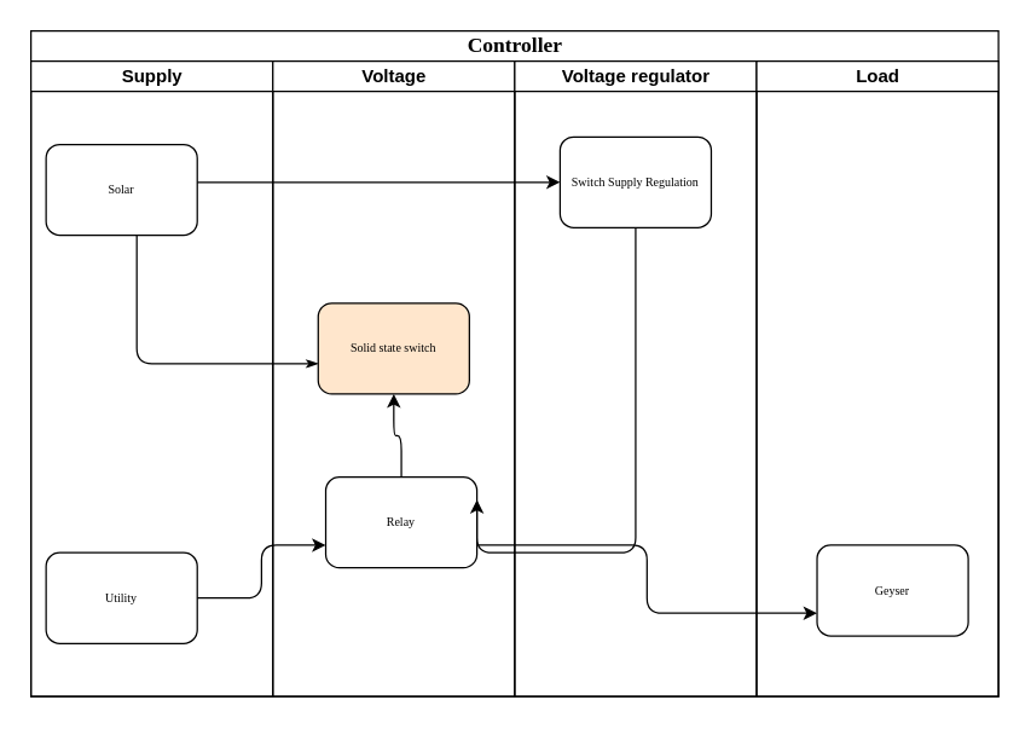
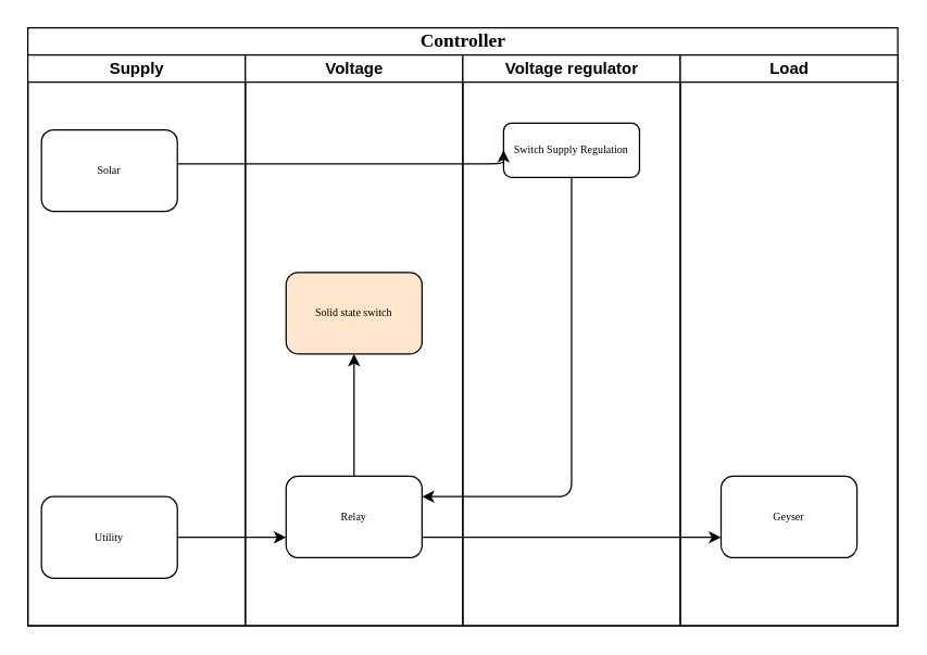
- <mxCell id="12" value="Switch Supply Regulation" style="rounded=1;whiteSpace=wrap;html=1;shadow=0;labelBackgroundColor=none;strokeWidth=1;fontFamily=Verdana;fontSize=8;align=center;" vertex="1" parent="11"><mxGeometry x="30" y="50" width="100" height="60" as="geometry" /></mxCell>
+ <mxCell id="12" value="Switch Supply Regulation" style="rounded=1;whiteSpace=wrap;html=1;shadow=0;labelBackgroundColor=none;strokeWidth=1;fontFamily=Verdana;fontSize=8;align=center;" vertex="1" parent="11"><mxGeometry x="30" y="50" width="100" height="40" as="geometry" /></mxCell>
- <mxCell id="6" style="edgeStyle=orthogonalEdgeStyle;rounded=1;html=1;labelBackgroundColor=none;startArrow=none;startFill=0;startSize=5;endArrow=classicThin;endFill=1;endSize=5;jettySize=auto;orthogonalLoop=1;strokeWidth=1;fontFamily=Verdana;fontSize=8" parent="2" source="4" target="8" edge="1"><mxGeometry relative="1" as="geometry"><Array as="points"><mxPoint x="70" y="220" /></Array></mxGeometry></mxCell>
- <mxCell id="10" value="Relay" style="rounded=1;whiteSpace=wrap;html=1;shadow=0;labelBackgroundColor=none;strokeWidth=1;fontFamily=Verdana;fontSize=8;align=center;" vertex="1" parent="7"><mxGeometry x="35" y="275" width="100" height="60" as="geometry" /></mxCell>
+ <mxCell id="10" value="Relay" style="rounded=1;whiteSpace=wrap;html=1;shadow=0;labelBackgroundColor=none;strokeWidth=1;fontFamily=Verdana;fontSize=8;align=center;" vertex="1" parent="7"><mxGeometry x="30" y="310" width="100" height="60" as="geometry" /></mxCell>
- <mxCell id="16" value="Geyser" style="rounded=1;whiteSpace=wrap;html=1;shadow=0;labelBackgroundColor=none;strokeWidth=1;fontFamily=Verdana;fontSize=8;align=center;" vertex="1" parent="15"><mxGeometry x="40" y="320" width="100" height="60" as="geometry" /></mxCell>
+ <mxCell id="16" value="Geyser" style="rounded=1;whiteSpace=wrap;html=1;shadow=0;labelBackgroundColor=none;strokeWidth=1;fontFamily=Verdana;fontSize=8;align=center;" vertex="1" parent="15"><mxGeometry x="30" y="310" width="100" height="60" as="geometry" /></mxCell>
